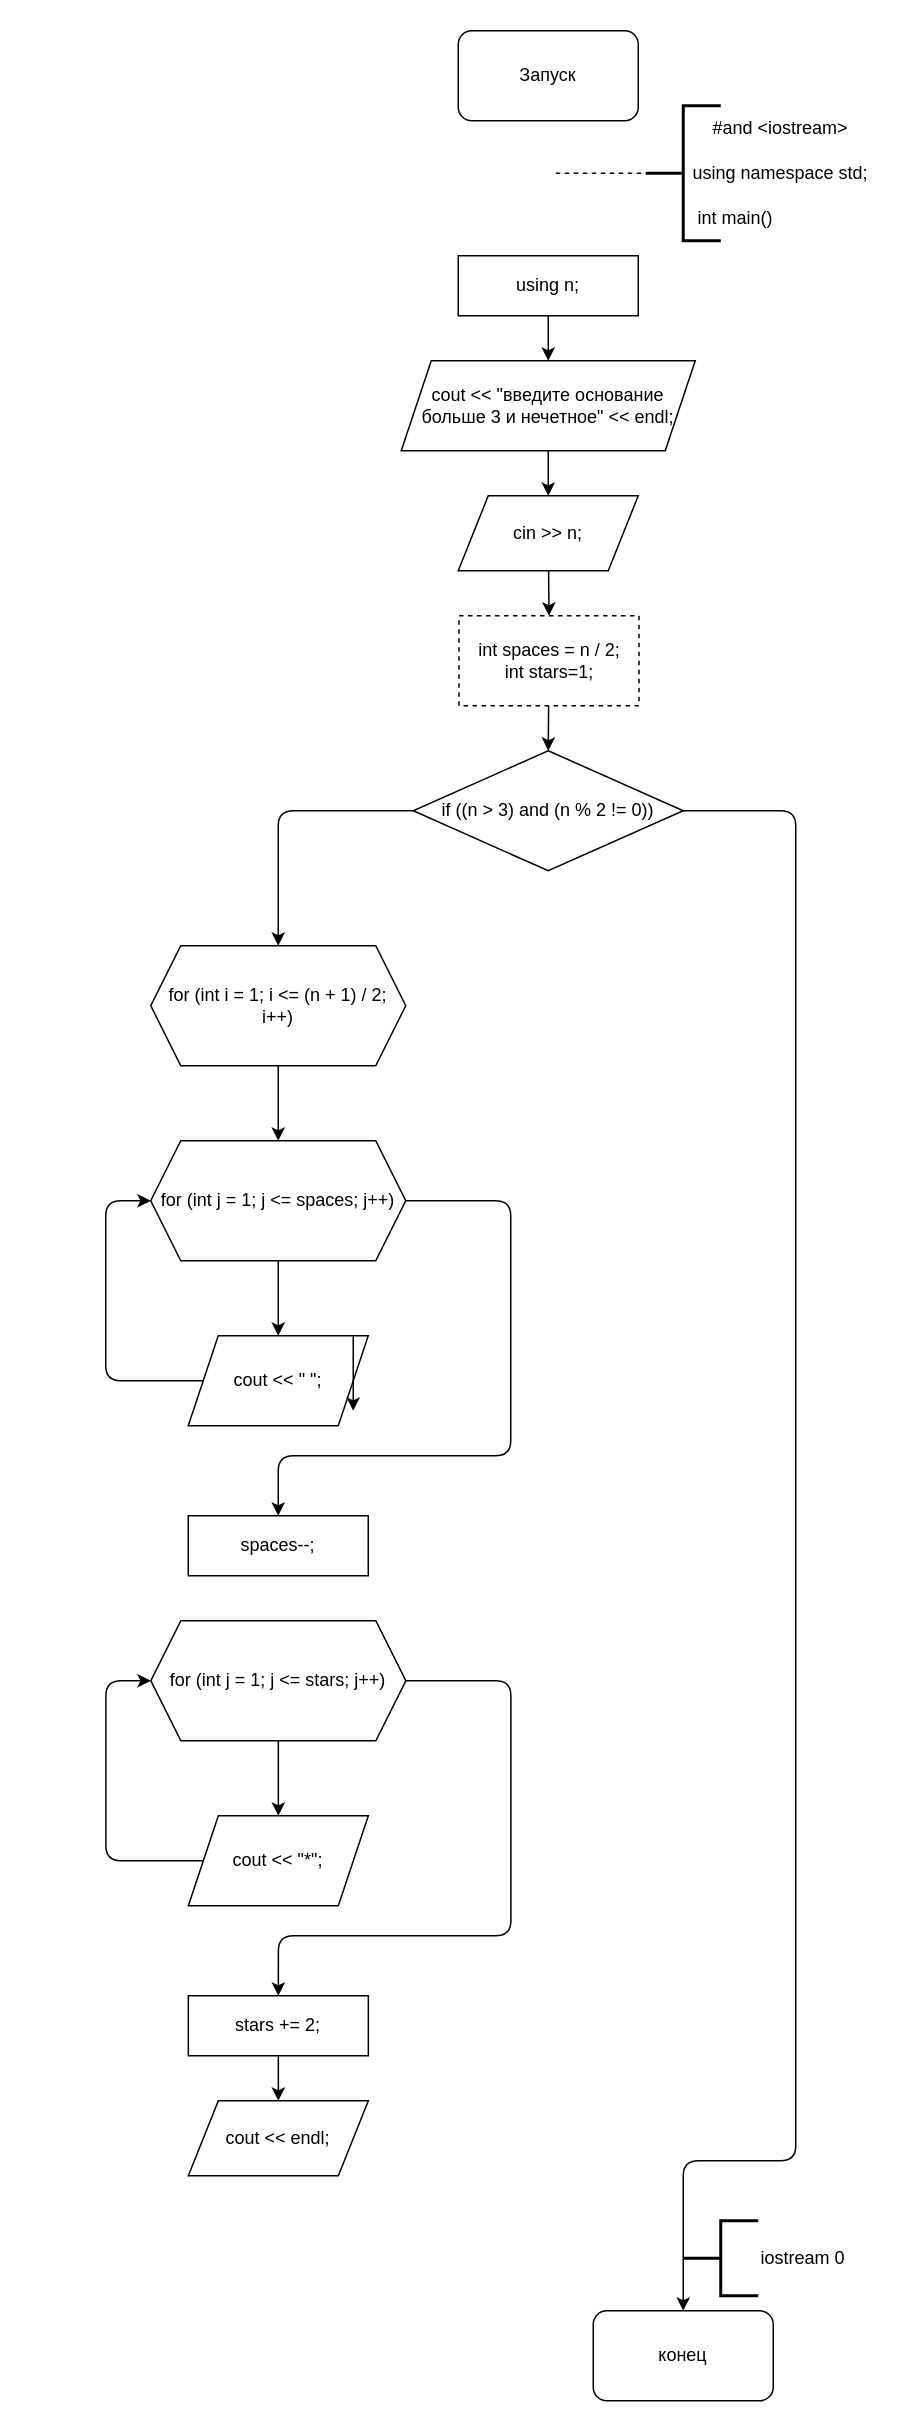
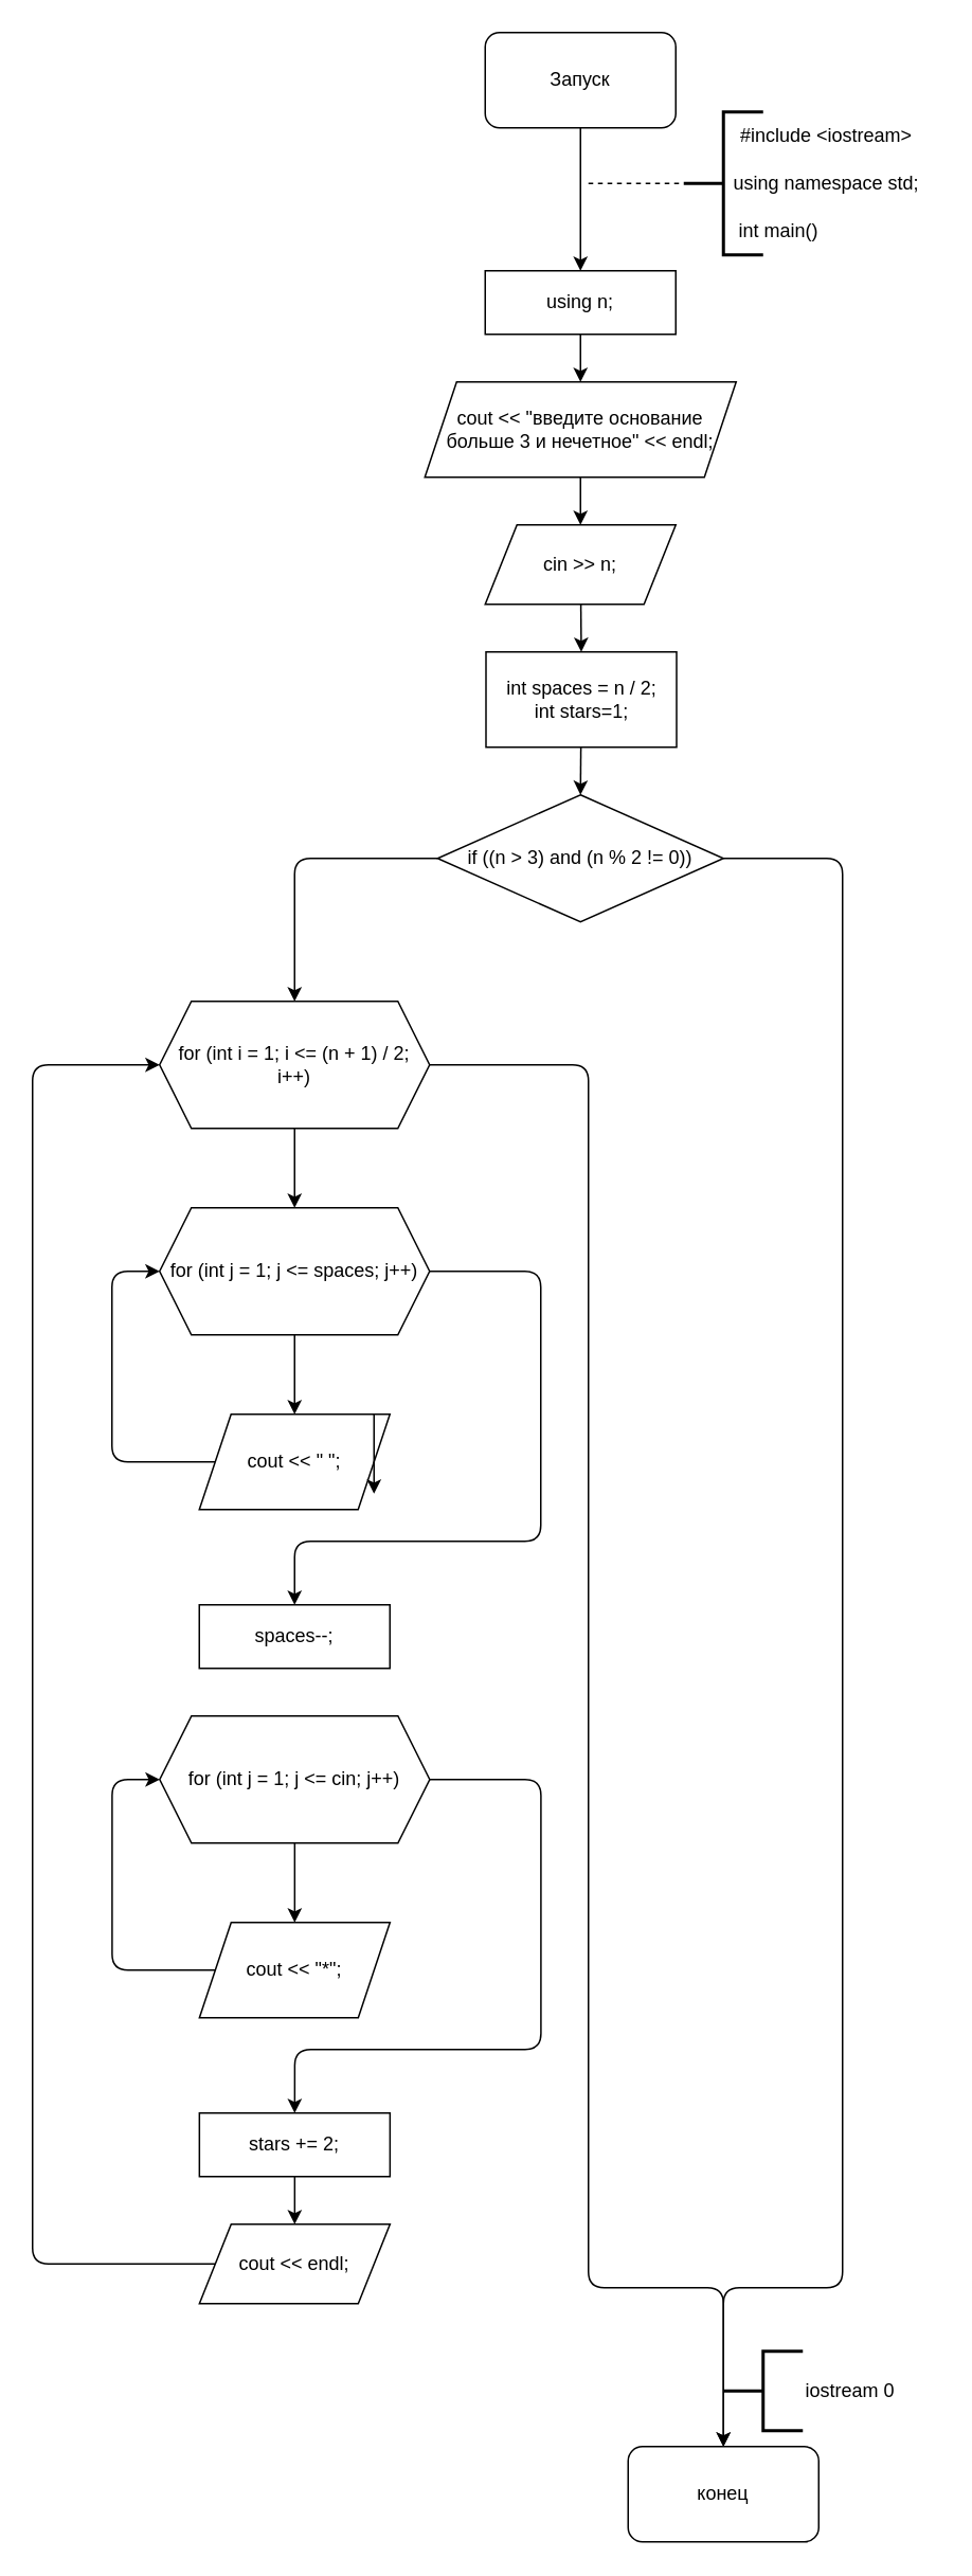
- <mxCell id="5" value="#and &amp;lt;iostream&amp;gt;" style="text;html=1;strokeColor=none;fillColor=none;align=center;verticalAlign=middle;whiteSpace=wrap;rounded=0;shadow=0;glass=0;sketch=0;" parent="1" vertex="1"><mxGeometry x="450" y="70" width="140" height="30" as="geometry" /></mxCell>
+ <mxCell id="5" value="#include &amp;lt;iostream&amp;gt;" style="text;html=1;strokeColor=none;fillColor=none;align=center;verticalAlign=middle;whiteSpace=wrap;rounded=0;shadow=0;glass=0;sketch=0;" parent="1" vertex="1"><mxGeometry x="450" y="70" width="140" height="30" as="geometry" /></mxCell>
+ <mxCell id="2" style="edgeStyle=orthogonalEdgeStyle;rounded=0;orthogonalLoop=1;jettySize=auto;html=1;" parent="1" source="3" target="10" edge="1"><mxGeometry relative="1" as="geometry" /></mxCell>
- <mxCell id="14" value="int spaces = n / 2;&lt;br&gt;int stars=1;" style="rounded=0;whiteSpace=wrap;html=1;dashed=1;" parent="1" vertex="1"><mxGeometry x="305.5" y="410" width="120" height="60" as="geometry" /></mxCell>
+ <mxCell id="14" value="int spaces = n / 2;&lt;br&gt;int stars=1;" style="rounded=0;whiteSpace=wrap;html=1;" parent="1" vertex="1"><mxGeometry x="305.5" y="410" width="120" height="60" as="geometry" /></mxCell>
+ <mxCell id="21" style="edgeStyle=orthogonalEdgeStyle;html=1;entryX=0.5;entryY=0;entryDx=0;entryDy=0;" edge="1" parent="1" source="22" target="42"><mxGeometry relative="1" as="geometry"><mxPoint x="450" y="1470" as="targetPoint" /><Array as="points"><mxPoint x="370" y="670" /><mxPoint x="370" y="1440" /><mxPoint x="455" y="1440" /></Array></mxGeometry></mxCell>
+ <mxCell id="40" style="edgeStyle=orthogonalEdgeStyle;html=1;entryX=0;entryY=0.5;entryDx=0;entryDy=0;" edge="1" parent="1" source="41" target="22"><mxGeometry relative="1" as="geometry"><mxPoint x="10" y="670" as="targetPoint" /><Array as="points"><mxPoint x="20" y="1425" /><mxPoint x="20" y="670" /></Array></mxGeometry></mxCell>
- <mxCell id="34" value="for (int j = 1; j &amp;lt;= stars; j++)" style="shape=hexagon;perimeter=hexagonPerimeter2;whiteSpace=wrap;html=1;fixedSize=1;" vertex="1" parent="1"><mxGeometry x="100.06" y="1080" width="170" height="80" as="geometry" /></mxCell>
+ <mxCell id="34" value="for (int j = 1; j &amp;lt;= cin; j++)" style="shape=hexagon;perimeter=hexagonPerimeter2;whiteSpace=wrap;html=1;fixedSize=1;" vertex="1" parent="1"><mxGeometry x="100.06" y="1080" width="170" height="80" as="geometry" /></mxCell>
